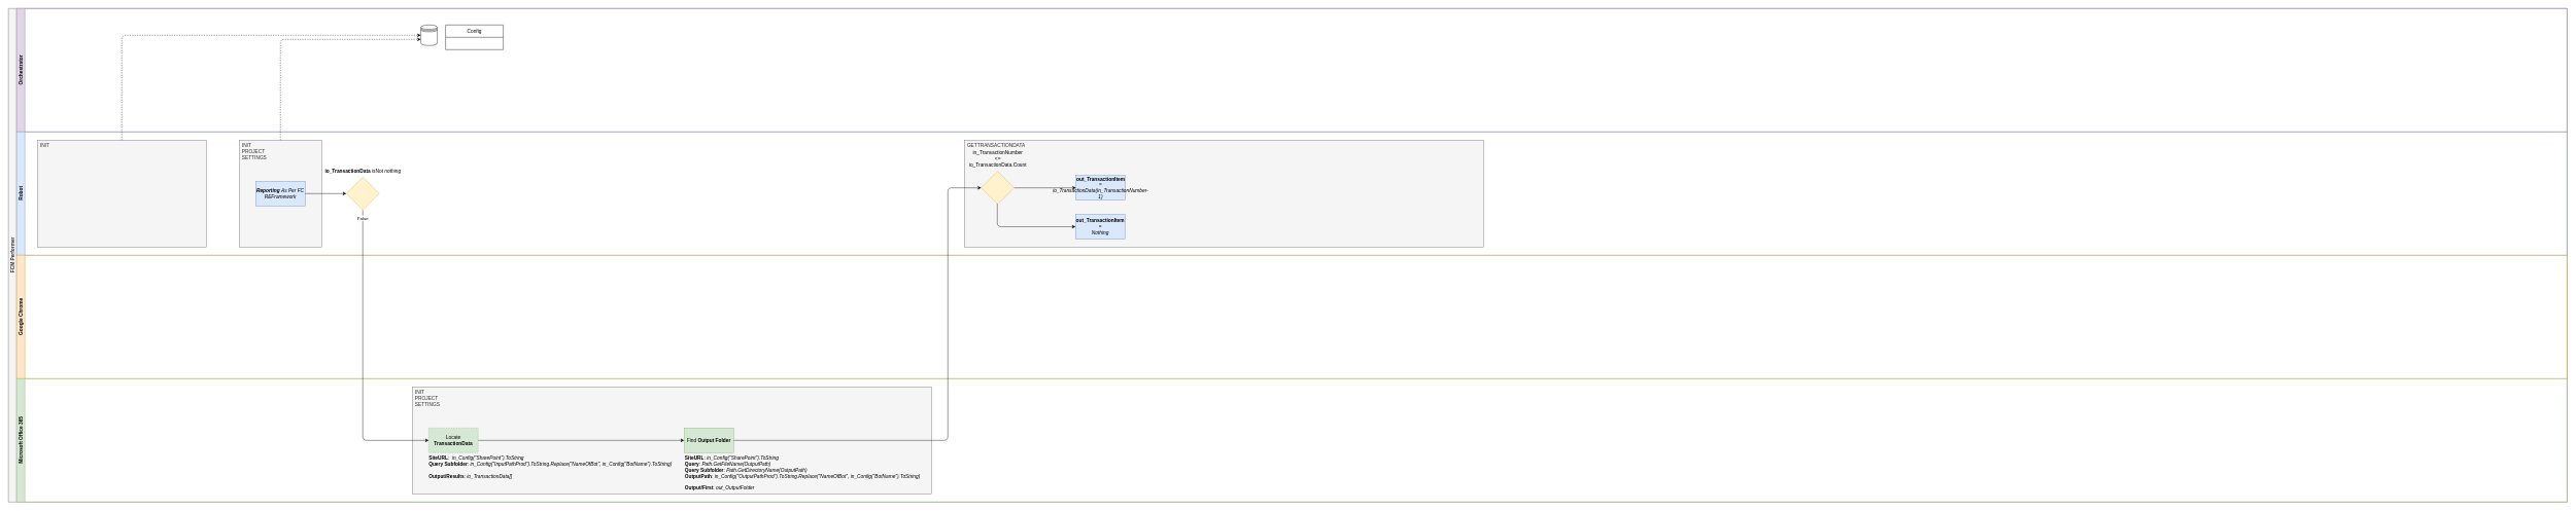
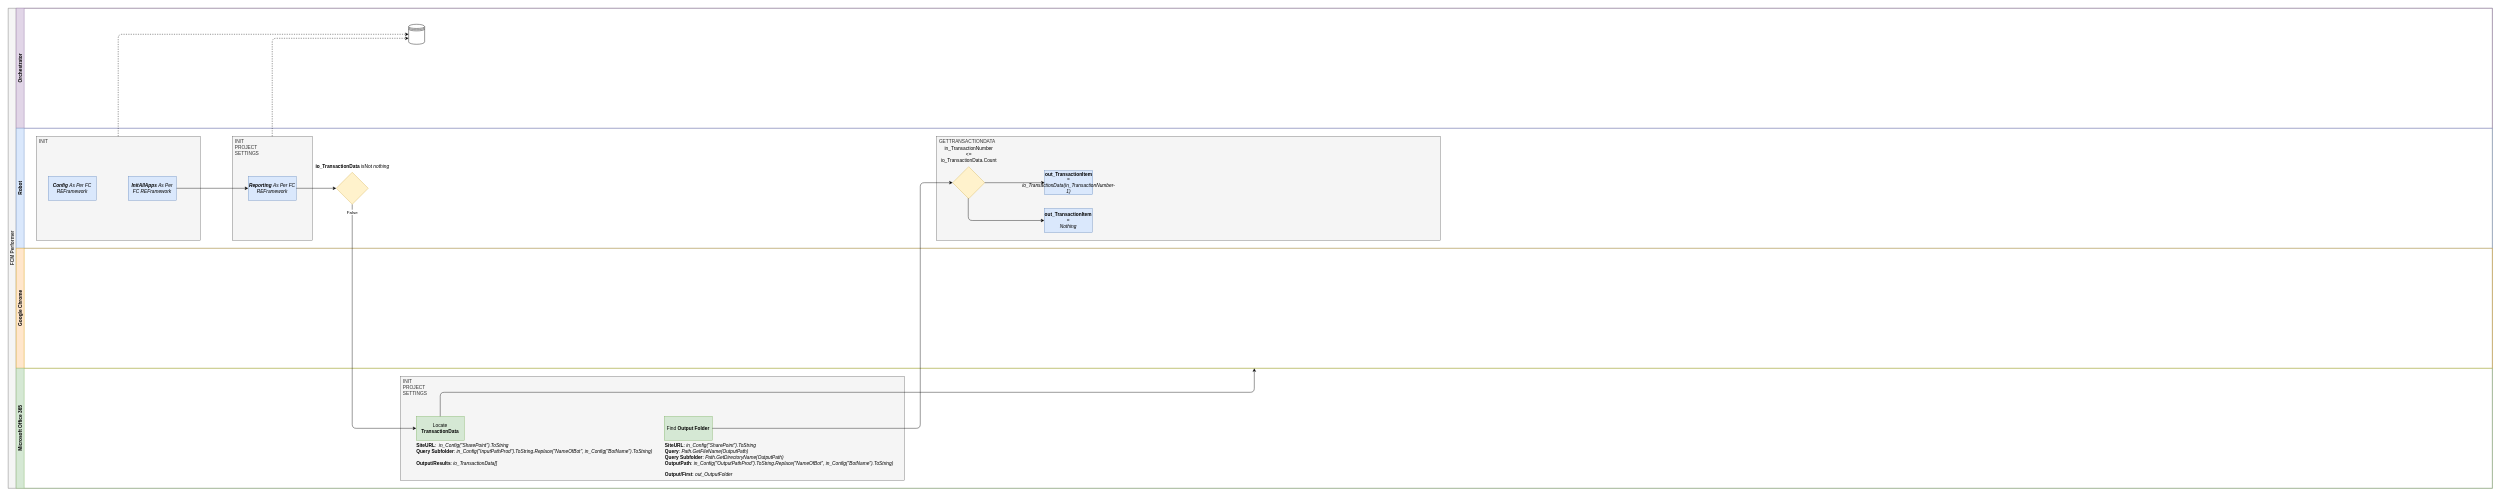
- <mxCell id="4" value="Config" style="swimlane;fontStyle=0;childLayout=stackLayout;horizontal=1;startSize=30;horizontalStack=0;resizeParent=1;resizeParentMax=0;resizeLast=0;collapsible=1;marginBottom=0;" vertex="1" parent="3"><mxGeometry x="1041" y="40" width="140" height="60" as="geometry"><mxRectangle x="2070" y="60" width="100" height="30" as="alternateBounds" /></mxGeometry></mxCell>
+ <mxCell id="9" value="&lt;i&gt;&lt;b&gt;Config&lt;/b&gt;&amp;nbsp;As Per FC REFramework&lt;/i&gt;" style="whiteSpace=wrap;html=1;fillColor=#dae8fc;strokeColor=#6c8ebf;" parent="6" vertex="1"><mxGeometry x="80" y="120" width="120" height="60" as="geometry" /></mxCell>
+ <mxCell id="31" value="&lt;i&gt;&lt;b&gt;InitAllApps&amp;nbsp;&lt;/b&gt;As Per FC REFramework&lt;/i&gt;" style="whiteSpace=wrap;html=1;fillColor=#dae8fc;strokeColor=#6c8ebf;" vertex="1" parent="1"><mxGeometry x="320" y="440" width="120" height="60" as="geometry" /></mxCell>
+ <mxCell id="30" value="" style="edgeStyle=orthogonalEdgeStyle;rounded=0;orthogonalLoop=1;jettySize=auto;html=1;" edge="1" parent="1" source="31" target="11"><mxGeometry relative="1" as="geometry" /></mxCell>
- <mxCell id="22" value="Locate &lt;b&gt;TransactionData&lt;/b&gt;" style="whiteSpace=wrap;html=1;fillColor=#d5e8d4;strokeColor=#82b366;dashed=1;" vertex="1" parent="20"><mxGeometry x="1000" y="120" width="120" height="60" as="geometry" /></mxCell>
+ <mxCell id="22" value="Locate &lt;b&gt;TransactionData&lt;/b&gt;" style="whiteSpace=wrap;html=1;fillColor=#d5e8d4;strokeColor=#82b366;" vertex="1" parent="20"><mxGeometry x="1000" y="120" width="120" height="60" as="geometry" /></mxCell>
- <mxCell id="25" value="" style="edgeStyle=orthogonalEdgeStyle;rounded=1;orthogonalLoop=1;jettySize=auto;html=1;" edge="1" parent="20" source="22" target="24"><mxGeometry relative="1" as="geometry" /></mxCell>
+ <mxCell id="25" value="" style="edgeStyle=orthogonalEdgeStyle;rounded=1;orthogonalLoop=1;jettySize=auto;html=1;" edge="1" parent="20" source="22" target="19"><mxGeometry relative="1" as="geometry" /></mxCell>
